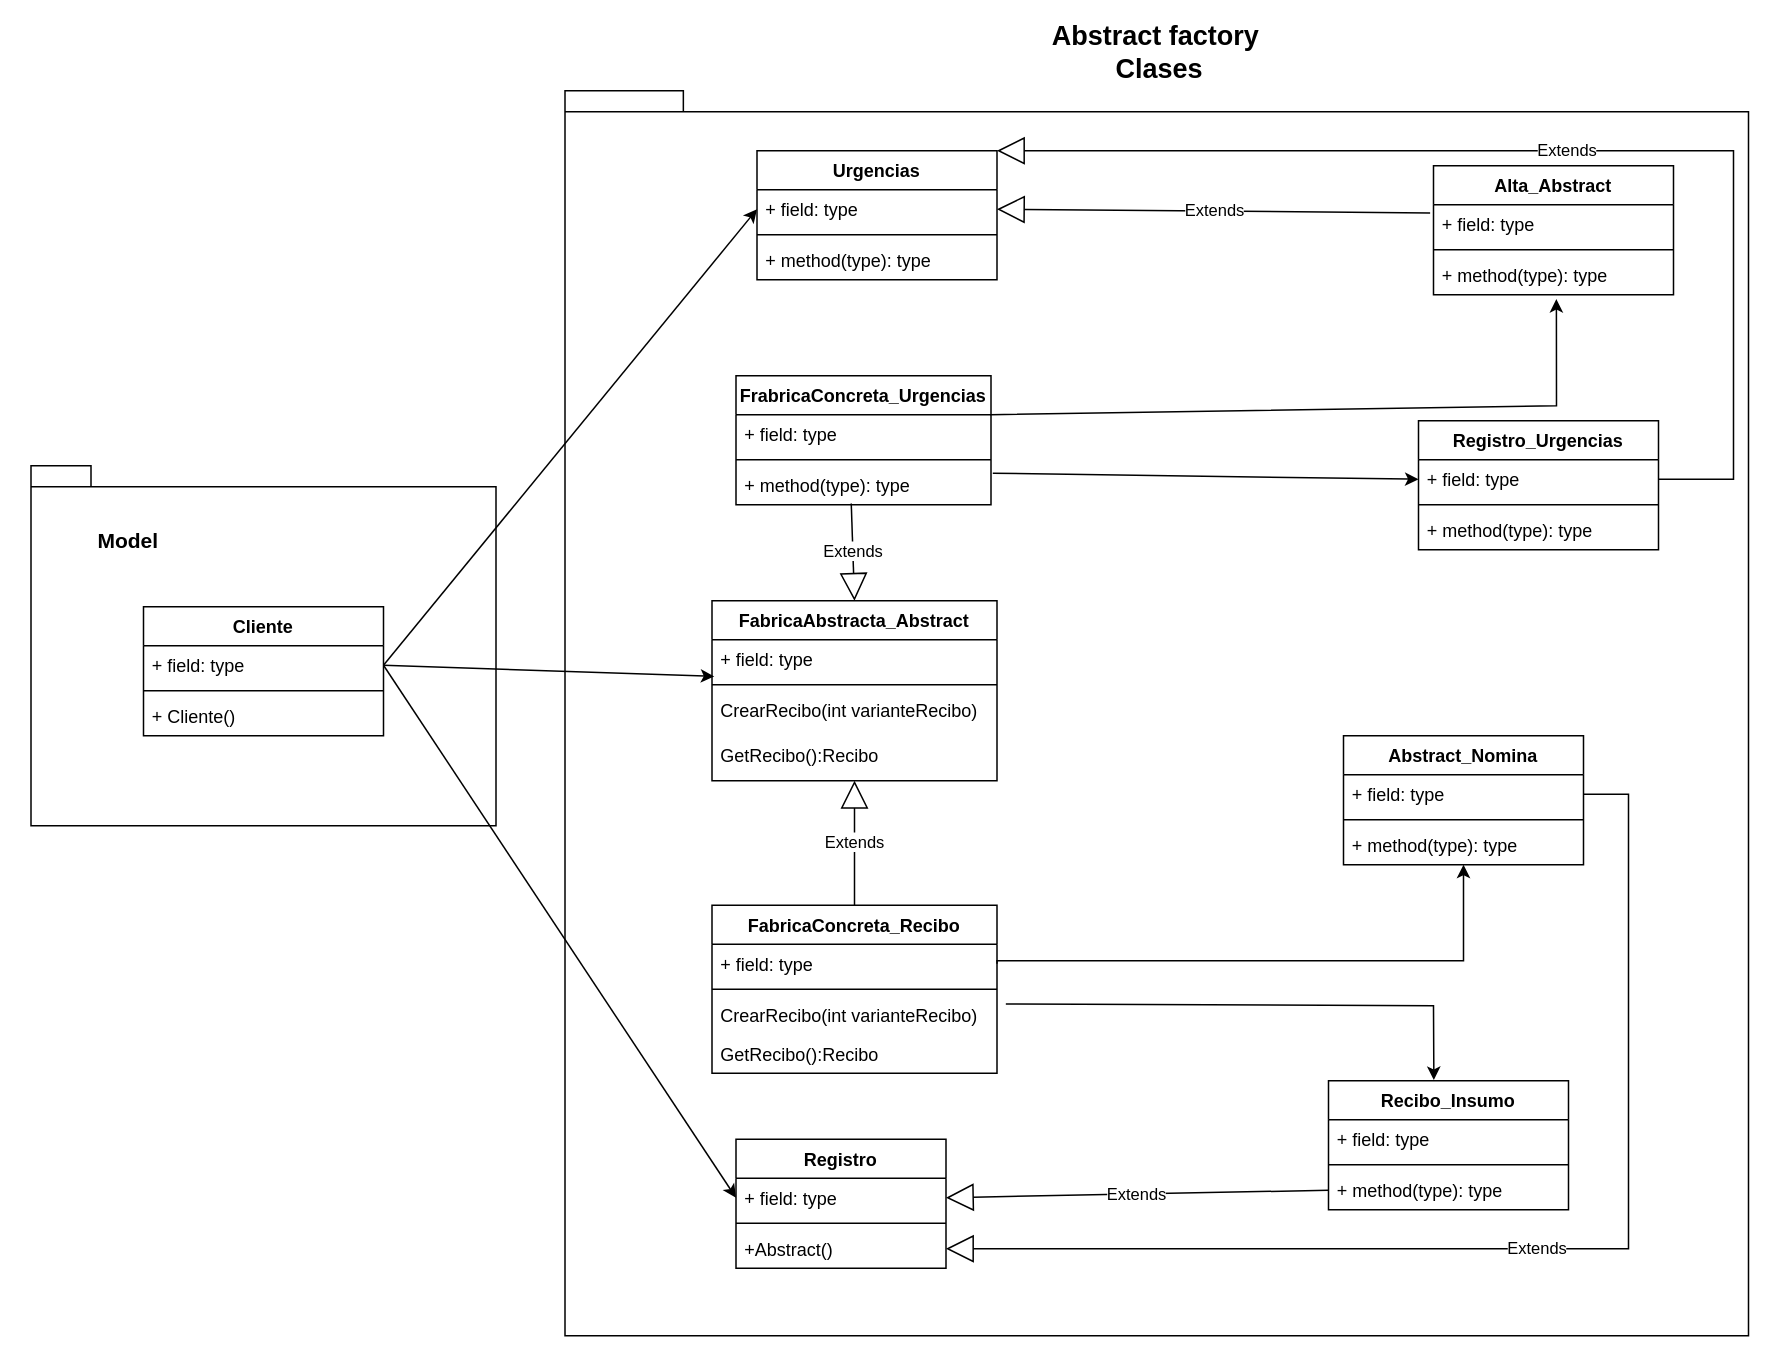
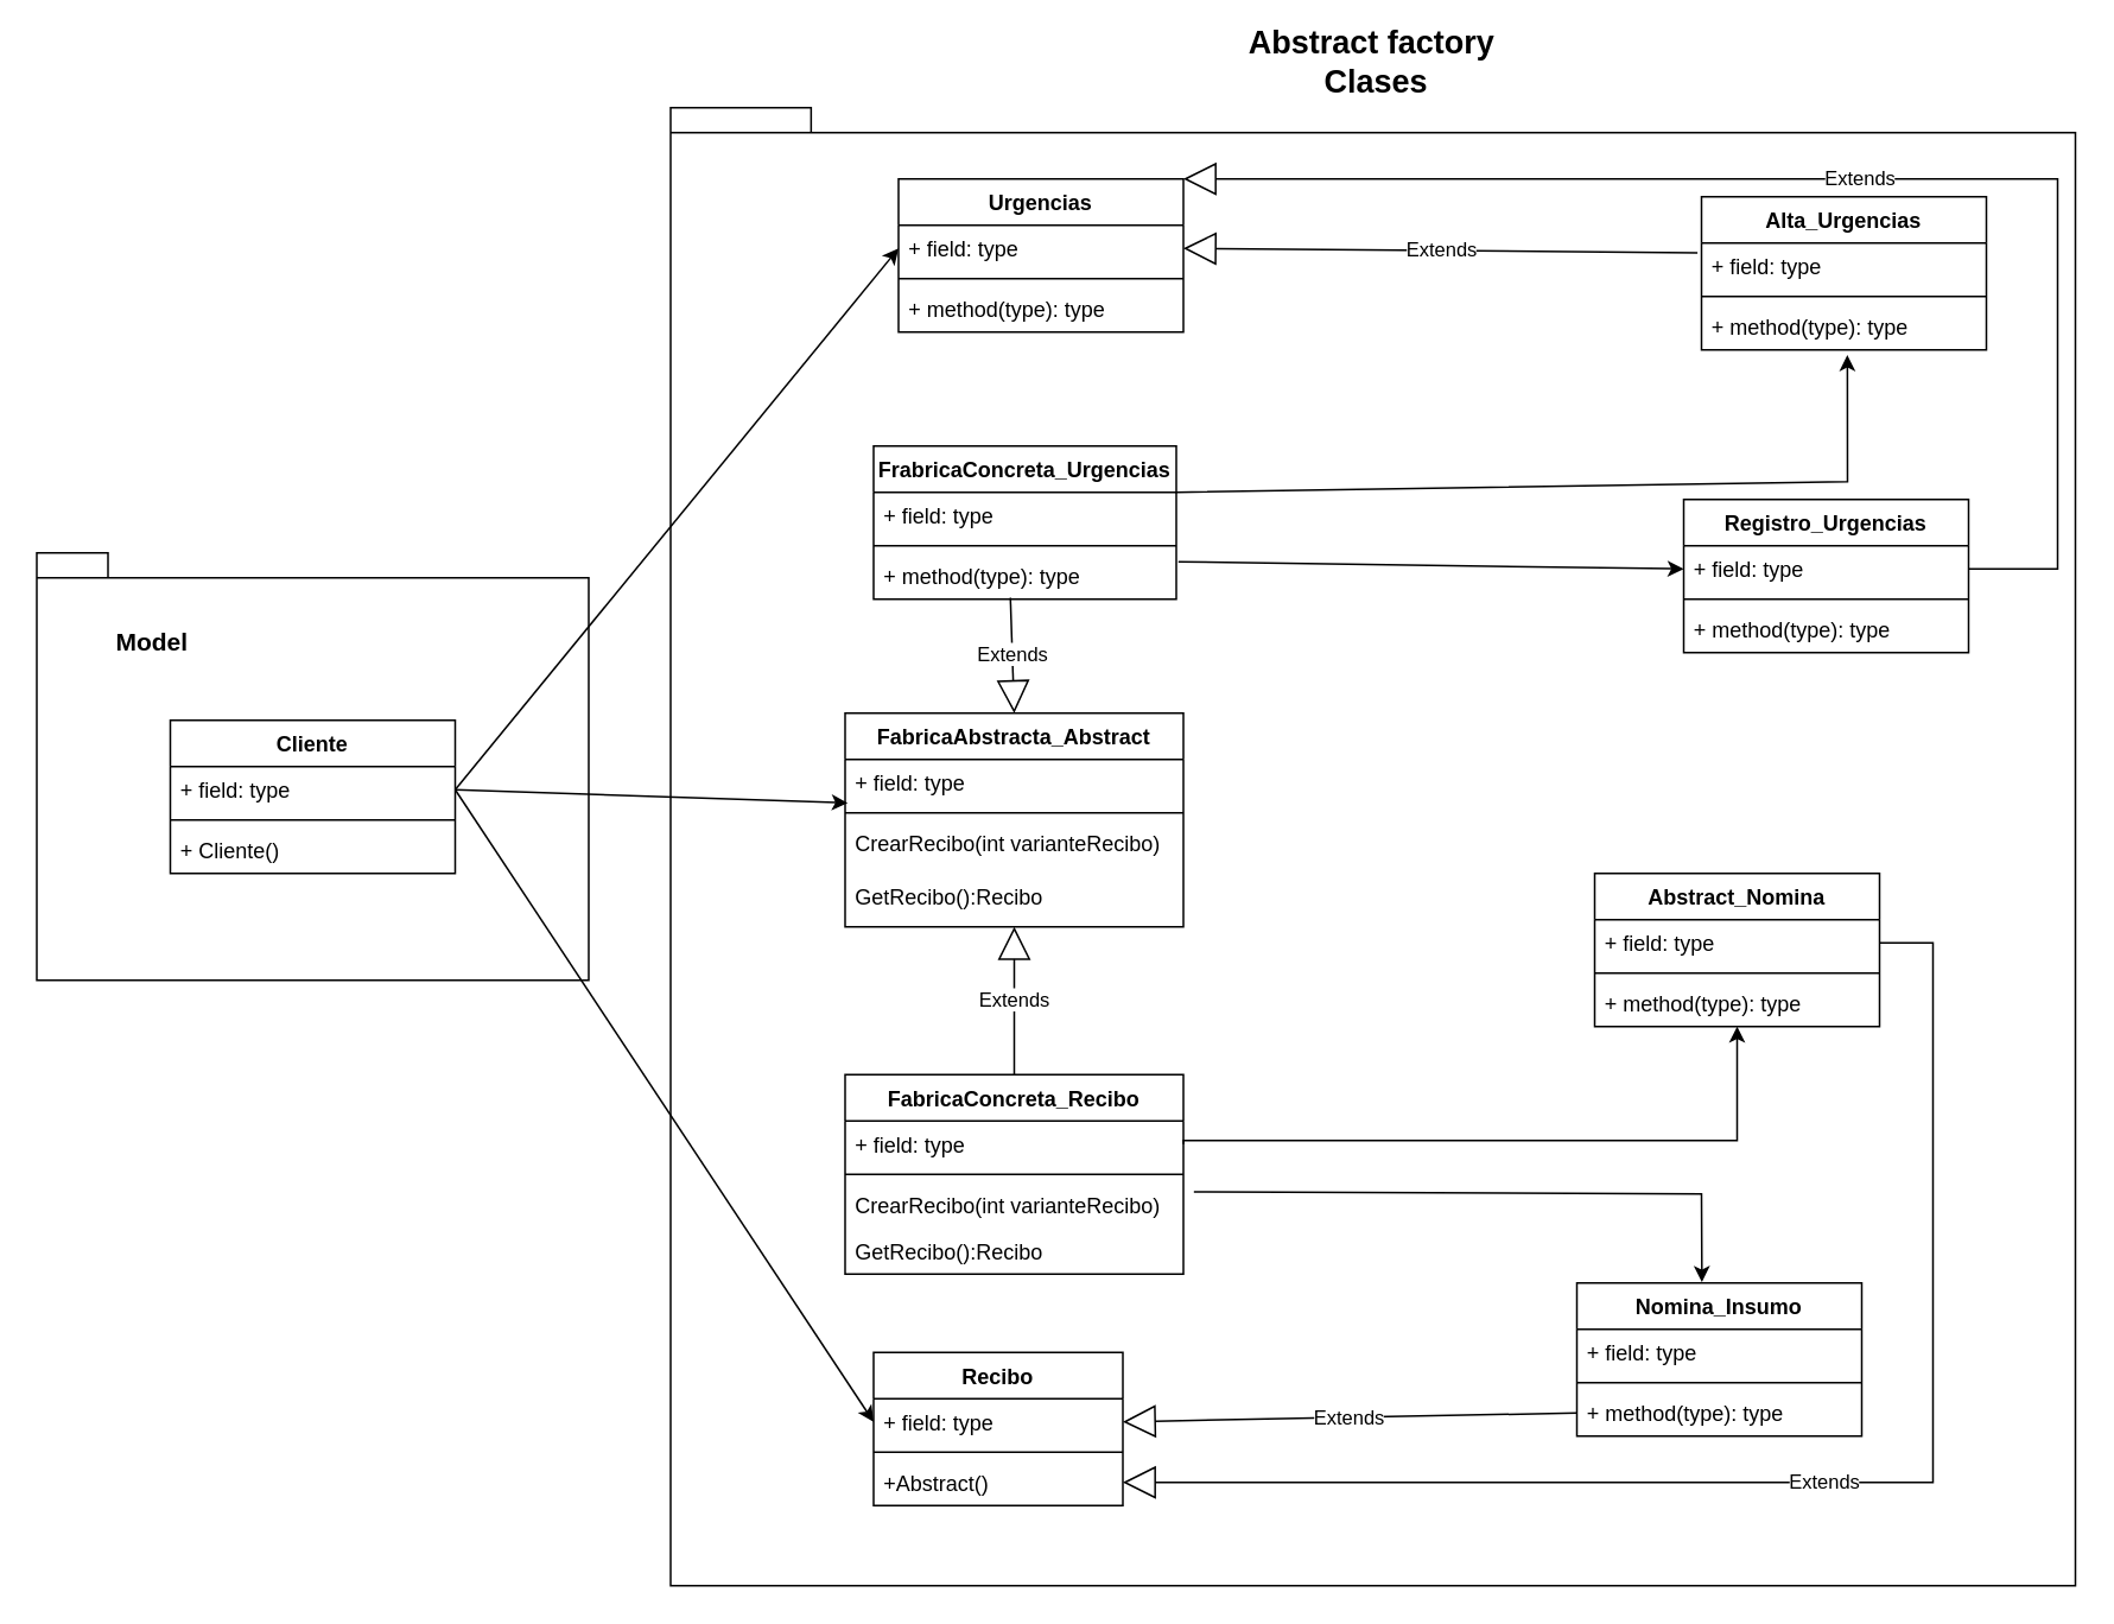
- <mxCell id="49" value="Alta_Abstract" style="swimlane;fontStyle=1;align=center;verticalAlign=top;childLayout=stackLayout;horizontal=1;startSize=26;horizontalStack=0;resizeParent=1;resizeParentMax=0;resizeLast=0;collapsible=1;marginBottom=0;whiteSpace=wrap;html=1;" vertex="1" parent="1"><mxGeometry x="955" y="110" width="160" height="86" as="geometry" /></mxCell>
+ <mxCell id="49" value="Alta_Urgencias" style="swimlane;fontStyle=1;align=center;verticalAlign=top;childLayout=stackLayout;horizontal=1;startSize=26;horizontalStack=0;resizeParent=1;resizeParentMax=0;resizeLast=0;collapsible=1;marginBottom=0;whiteSpace=wrap;html=1;" vertex="1" parent="1"><mxGeometry x="955" y="110" width="160" height="86" as="geometry" /></mxCell>
- <mxCell id="9" value="Recibo_Insumo" style="swimlane;fontStyle=1;align=center;verticalAlign=top;childLayout=stackLayout;horizontal=1;startSize=26;horizontalStack=0;resizeParent=1;resizeParentMax=0;resizeLast=0;collapsible=1;marginBottom=0;whiteSpace=wrap;html=1;" vertex="1" parent="1"><mxGeometry x="885" y="720" width="160" height="86" as="geometry" /></mxCell>
+ <mxCell id="9" value="Nomina_Insumo" style="swimlane;fontStyle=1;align=center;verticalAlign=top;childLayout=stackLayout;horizontal=1;startSize=26;horizontalStack=0;resizeParent=1;resizeParentMax=0;resizeLast=0;collapsible=1;marginBottom=0;whiteSpace=wrap;html=1;" vertex="1" parent="1"><mxGeometry x="885" y="720" width="160" height="86" as="geometry" /></mxCell>
- <mxCell id="27" value="Registro" style="swimlane;fontStyle=1;align=center;verticalAlign=top;childLayout=stackLayout;horizontal=1;startSize=26;horizontalStack=0;resizeParent=1;resizeParentMax=0;resizeLast=0;collapsible=1;marginBottom=0;" vertex="1" parent="1"><mxGeometry x="490" y="759" width="140" height="86" as="geometry" /></mxCell>
+ <mxCell id="27" value="Recibo" style="swimlane;fontStyle=1;align=center;verticalAlign=top;childLayout=stackLayout;horizontal=1;startSize=26;horizontalStack=0;resizeParent=1;resizeParentMax=0;resizeLast=0;collapsible=1;marginBottom=0;" vertex="1" parent="1"><mxGeometry x="490" y="759" width="140" height="86" as="geometry" /></mxCell>
